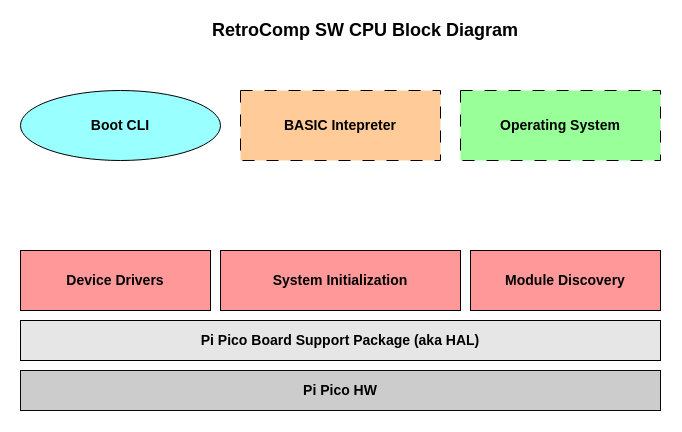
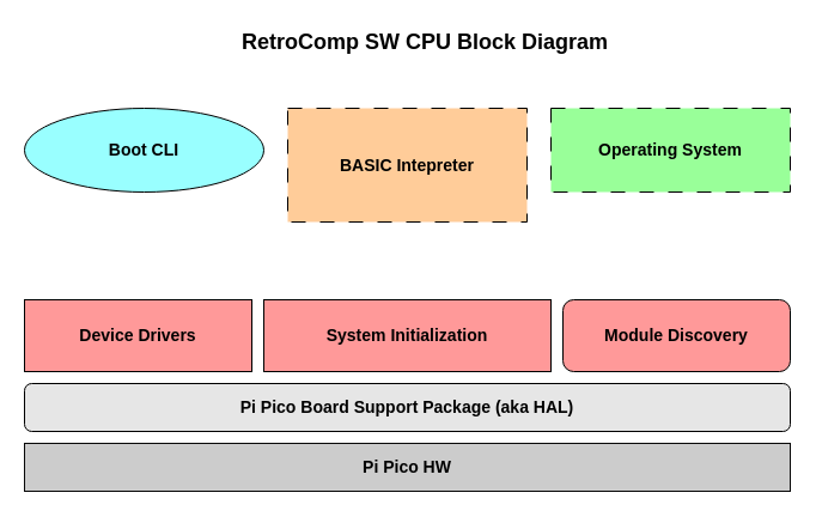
- <mxCell id="4" value="&lt;b&gt;&lt;font style=&quot;font-size: 18px;&quot;&gt;RetroComp SW CPU Block Diagram&lt;/font&gt;&lt;/b&gt;" style="text;html=1;align=center;verticalAlign=middle;whiteSpace=wrap;rounded=0;" parent="1" vertex="1"><mxGeometry x="190" y="15" width="350" height="30" as="geometry" /></mxCell>
+ <mxCell id="4" value="&lt;b&gt;&lt;font style=&quot;font-size: 18px;&quot;&gt;RetroComp SW CPU Block Diagram&lt;/font&gt;&lt;/b&gt;" style="text;html=1;align=center;verticalAlign=middle;whiteSpace=wrap;rounded=0;" parent="1" vertex="1"><mxGeometry x="180" y="20" width="350" height="30" as="geometry" /></mxCell>
- <mxCell id="10" value="&lt;b&gt;&lt;font style=&quot;font-size: 14px;&quot;&gt;BASIC Intepreter&lt;/font&gt;&lt;/b&gt;" style="rounded=0;whiteSpace=wrap;html=1;fillColor=#FFCC99;dashed=1;dashPattern=12 12;" vertex="1" parent="1"><mxGeometry x="240" y="90" width="200" height="70" as="geometry" /></mxCell>
+ <mxCell id="10" value="&lt;b&gt;&lt;font style=&quot;font-size: 14px;&quot;&gt;BASIC Intepreter&lt;/font&gt;&lt;/b&gt;" style="rounded=0;whiteSpace=wrap;html=1;fillColor=#FFCC99;dashed=1;dashPattern=12 12;" vertex="1" parent="1"><mxGeometry x="240" y="90" width="200" height="95" as="geometry" /></mxCell>
- <mxCell id="6" value="&lt;b&gt;&lt;font style=&quot;font-size: 14px;&quot;&gt;Module Discovery&lt;/font&gt;&lt;/b&gt;" style="rounded=0;whiteSpace=wrap;html=1;fillColor=#FF9999;" vertex="1" parent="1"><mxGeometry x="470" y="250" width="190" height="60" as="geometry" /></mxCell>
+ <mxCell id="6" value="&lt;b&gt;&lt;font style=&quot;font-size: 14px;&quot;&gt;Module Discovery&lt;/font&gt;&lt;/b&gt;" style="whiteSpace=wrap;html=1;fillColor=#FF9999;rounded=1;" vertex="1" parent="1"><mxGeometry x="470" y="250" width="190" height="60" as="geometry" /></mxCell>
- <mxCell id="3" value="&lt;b&gt;&lt;font style=&quot;font-size: 14px;&quot;&gt;Pi Pico Board Support Package (aka HAL)&lt;/font&gt;&lt;/b&gt;" style="rounded=0;whiteSpace=wrap;html=1;fillColor=#E6E6E6;" parent="1" vertex="1"><mxGeometry x="20" y="320" width="640" height="40" as="geometry" /></mxCell>
+ <mxCell id="3" value="&lt;b&gt;&lt;font style=&quot;font-size: 14px;&quot;&gt;Pi Pico Board Support Package (aka HAL)&lt;/font&gt;&lt;/b&gt;" style="whiteSpace=wrap;html=1;fillColor=#E6E6E6;rounded=1;" parent="1" vertex="1"><mxGeometry x="20" y="320" width="640" height="40" as="geometry" /></mxCell>
